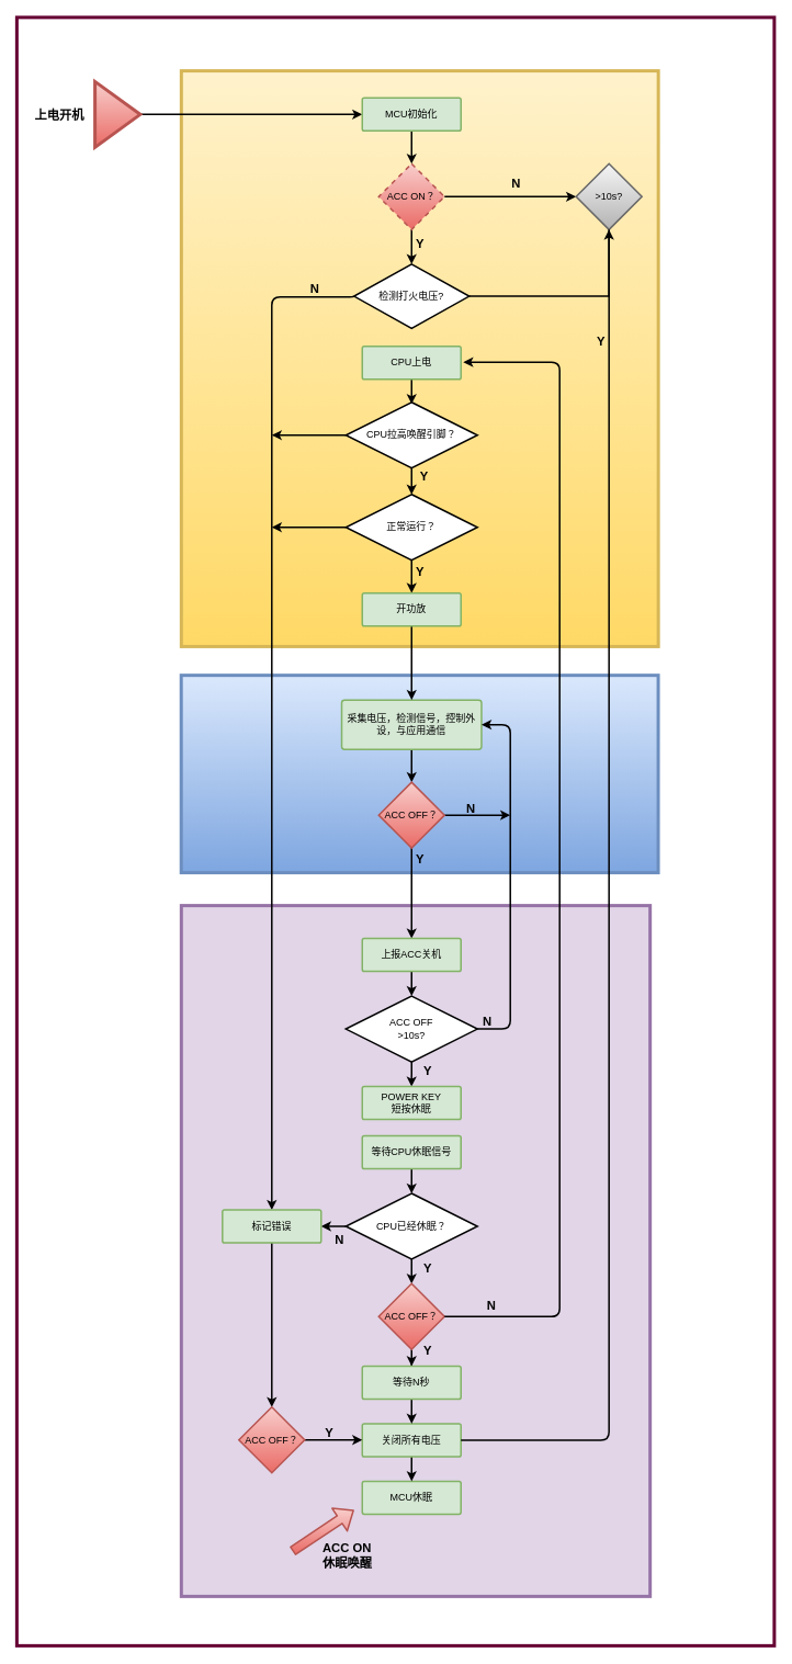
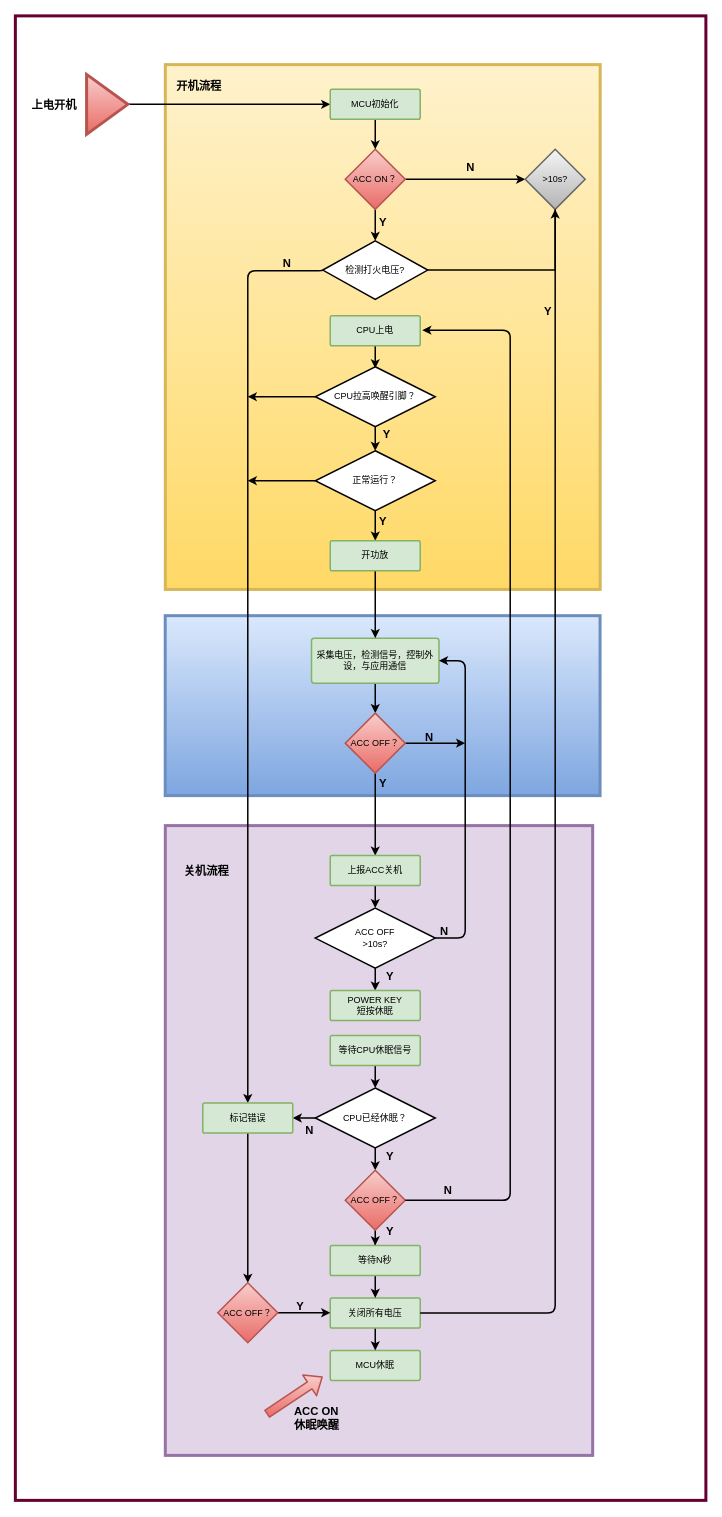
+ <mxCell id="40" value="&lt;b&gt;开机流程&lt;/b&gt;" style="text;html=1;strokeColor=none;fillColor=none;align=center;verticalAlign=middle;whiteSpace=wrap;rounded=0;labelBackgroundColor=none;fontFamily=Helvetica;fontSize=15;" parent="1" vertex="1"><mxGeometry x="220" y="98" width="90" height="30" as="geometry" /></mxCell>
- <mxCell id="8" value="&lt;font style=&quot;vertical-align: inherit&quot;&gt;&lt;font style=&quot;vertical-align: inherit&quot;&gt;ACC ON？&lt;/font&gt;&lt;/font&gt;" style="rhombus;whiteSpace=wrap;html=1;strokeWidth=2;fillColor=#f8cecc;fontFamily=Helvetica;align=center;strokeColor=#b85450;gradientColor=#ea6b66;dashed=1;" parent="1" vertex="1"><mxGeometry x="460" y="198" width="80" height="80" as="geometry" /></mxCell>
+ <mxCell id="8" value="&lt;font style=&quot;vertical-align: inherit&quot;&gt;&lt;font style=&quot;vertical-align: inherit&quot;&gt;ACC ON？&lt;/font&gt;&lt;/font&gt;" style="rhombus;whiteSpace=wrap;html=1;strokeWidth=2;fillColor=#f8cecc;fontFamily=Helvetica;align=center;strokeColor=#b85450;gradientColor=#ea6b66;" parent="1" vertex="1"><mxGeometry x="460" y="198" width="80" height="80" as="geometry" /></mxCell>
+ <mxCell id="43" value="&lt;b&gt;关机流程&lt;/b&gt;" style="text;html=1;strokeColor=none;fillColor=none;align=center;verticalAlign=middle;whiteSpace=wrap;rounded=0;labelBackgroundColor=none;fontFamily=Helvetica;fontSize=15;" parent="1" vertex="1"><mxGeometry x="230" y="1145" width="90" height="30" as="geometry" /></mxCell>
